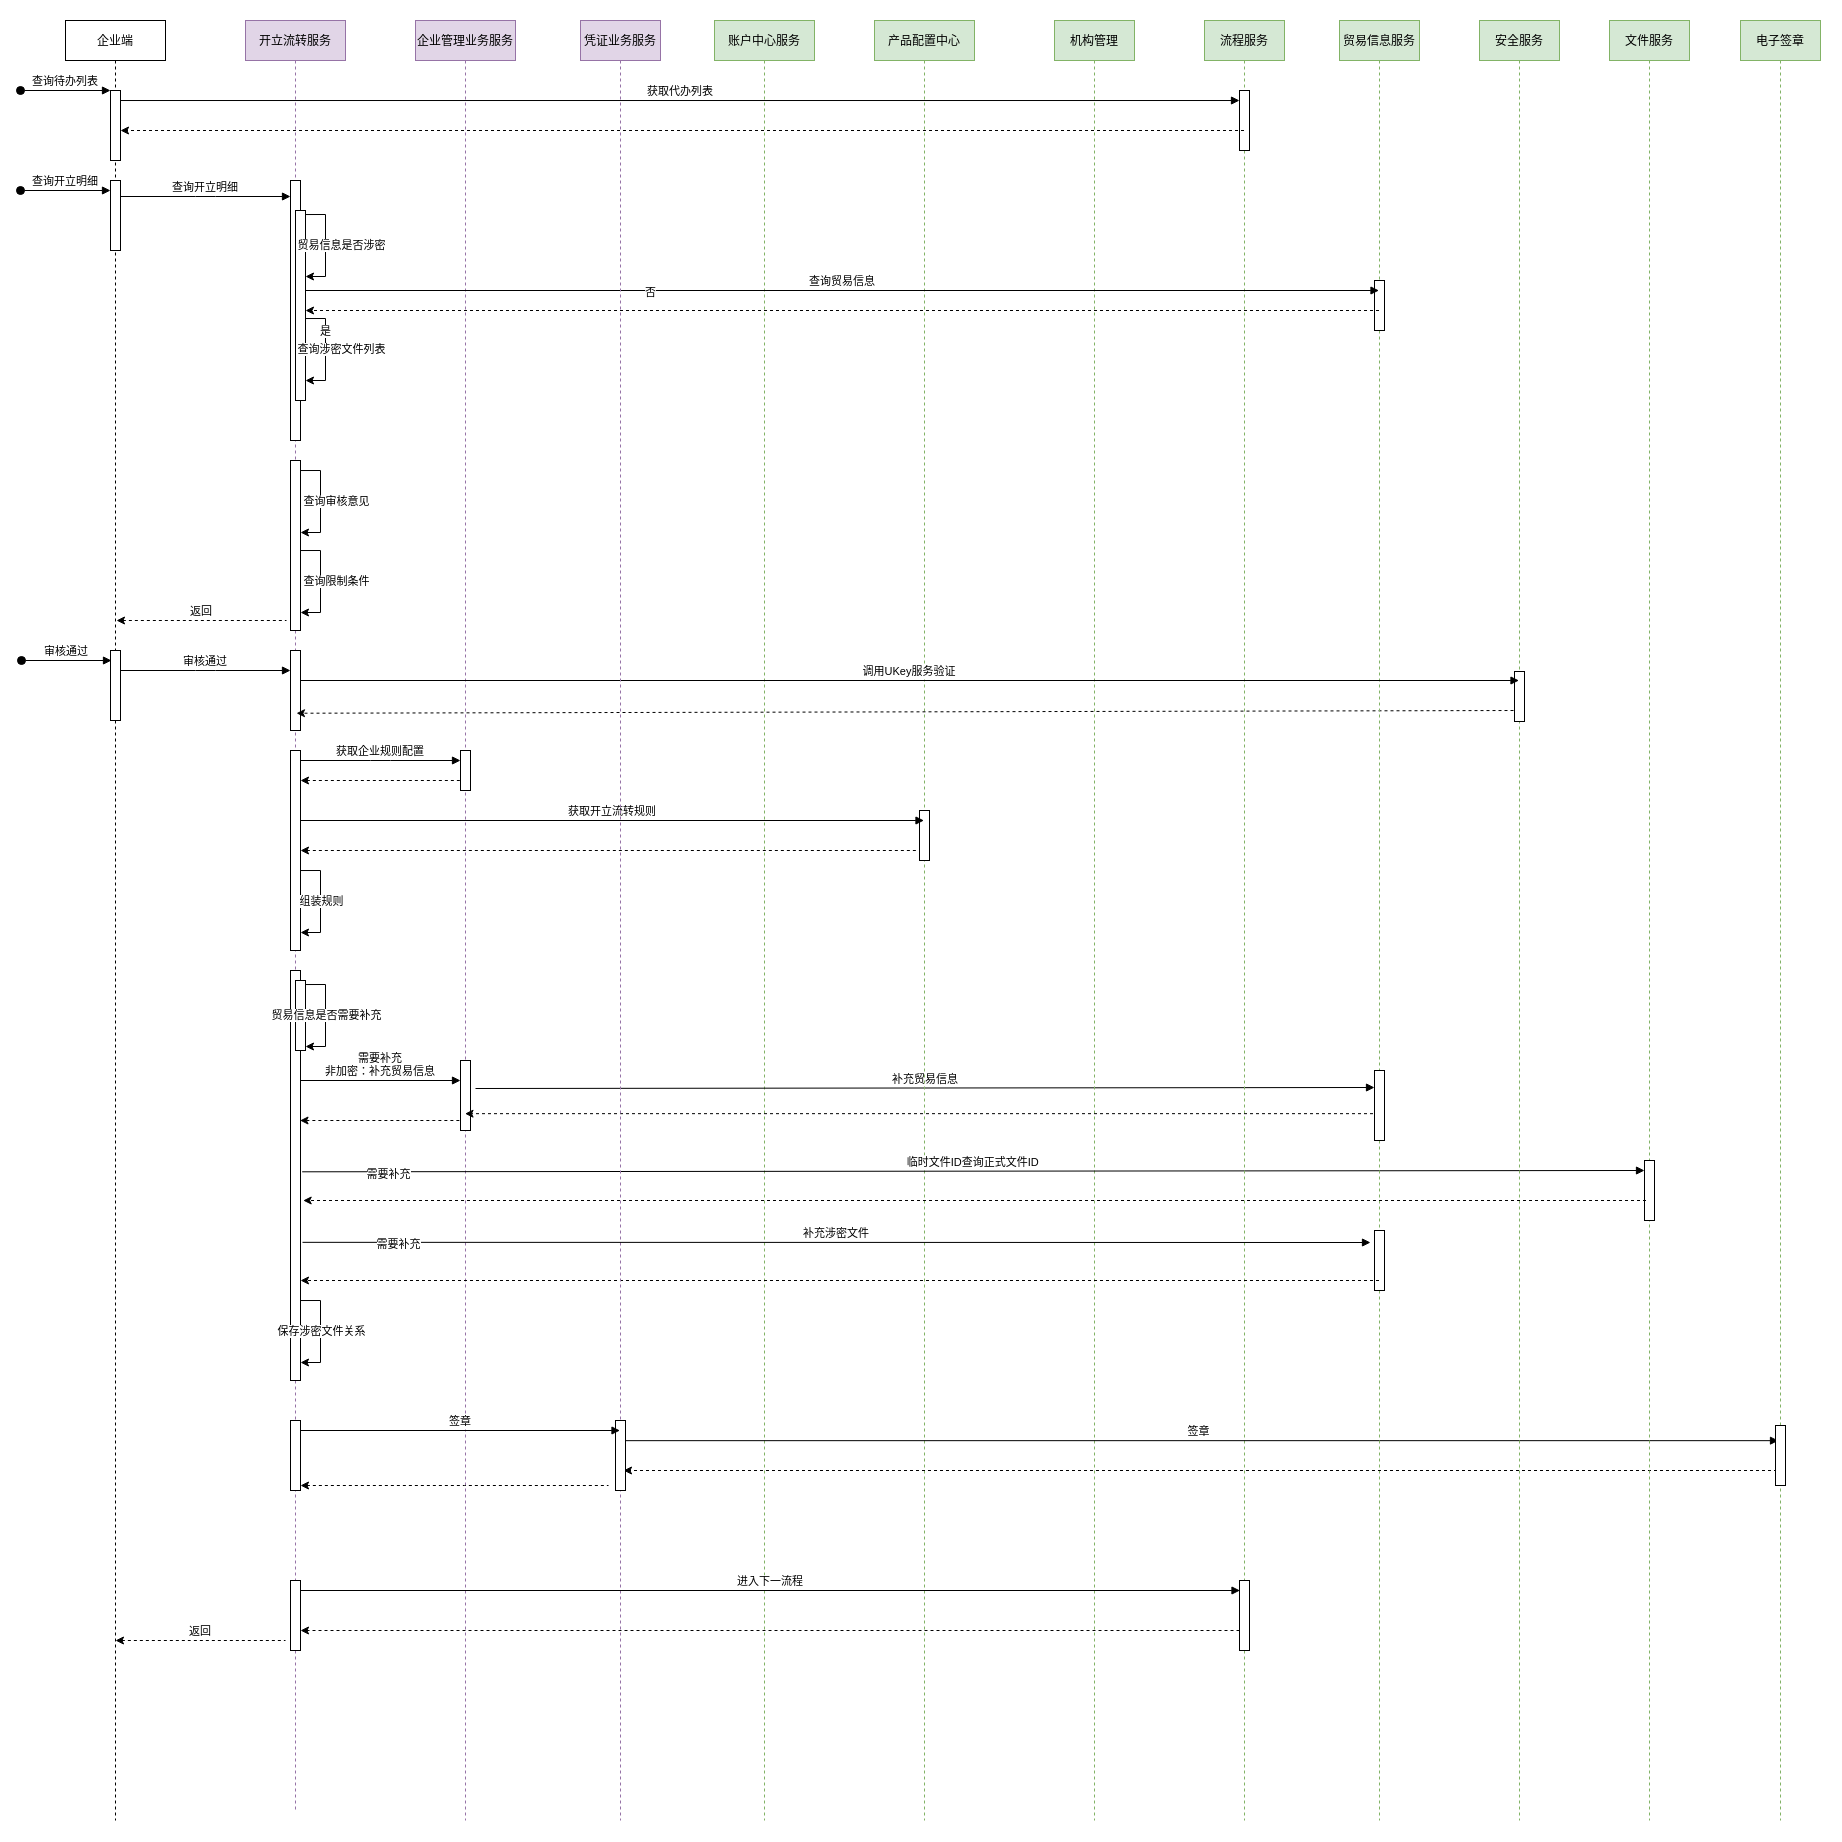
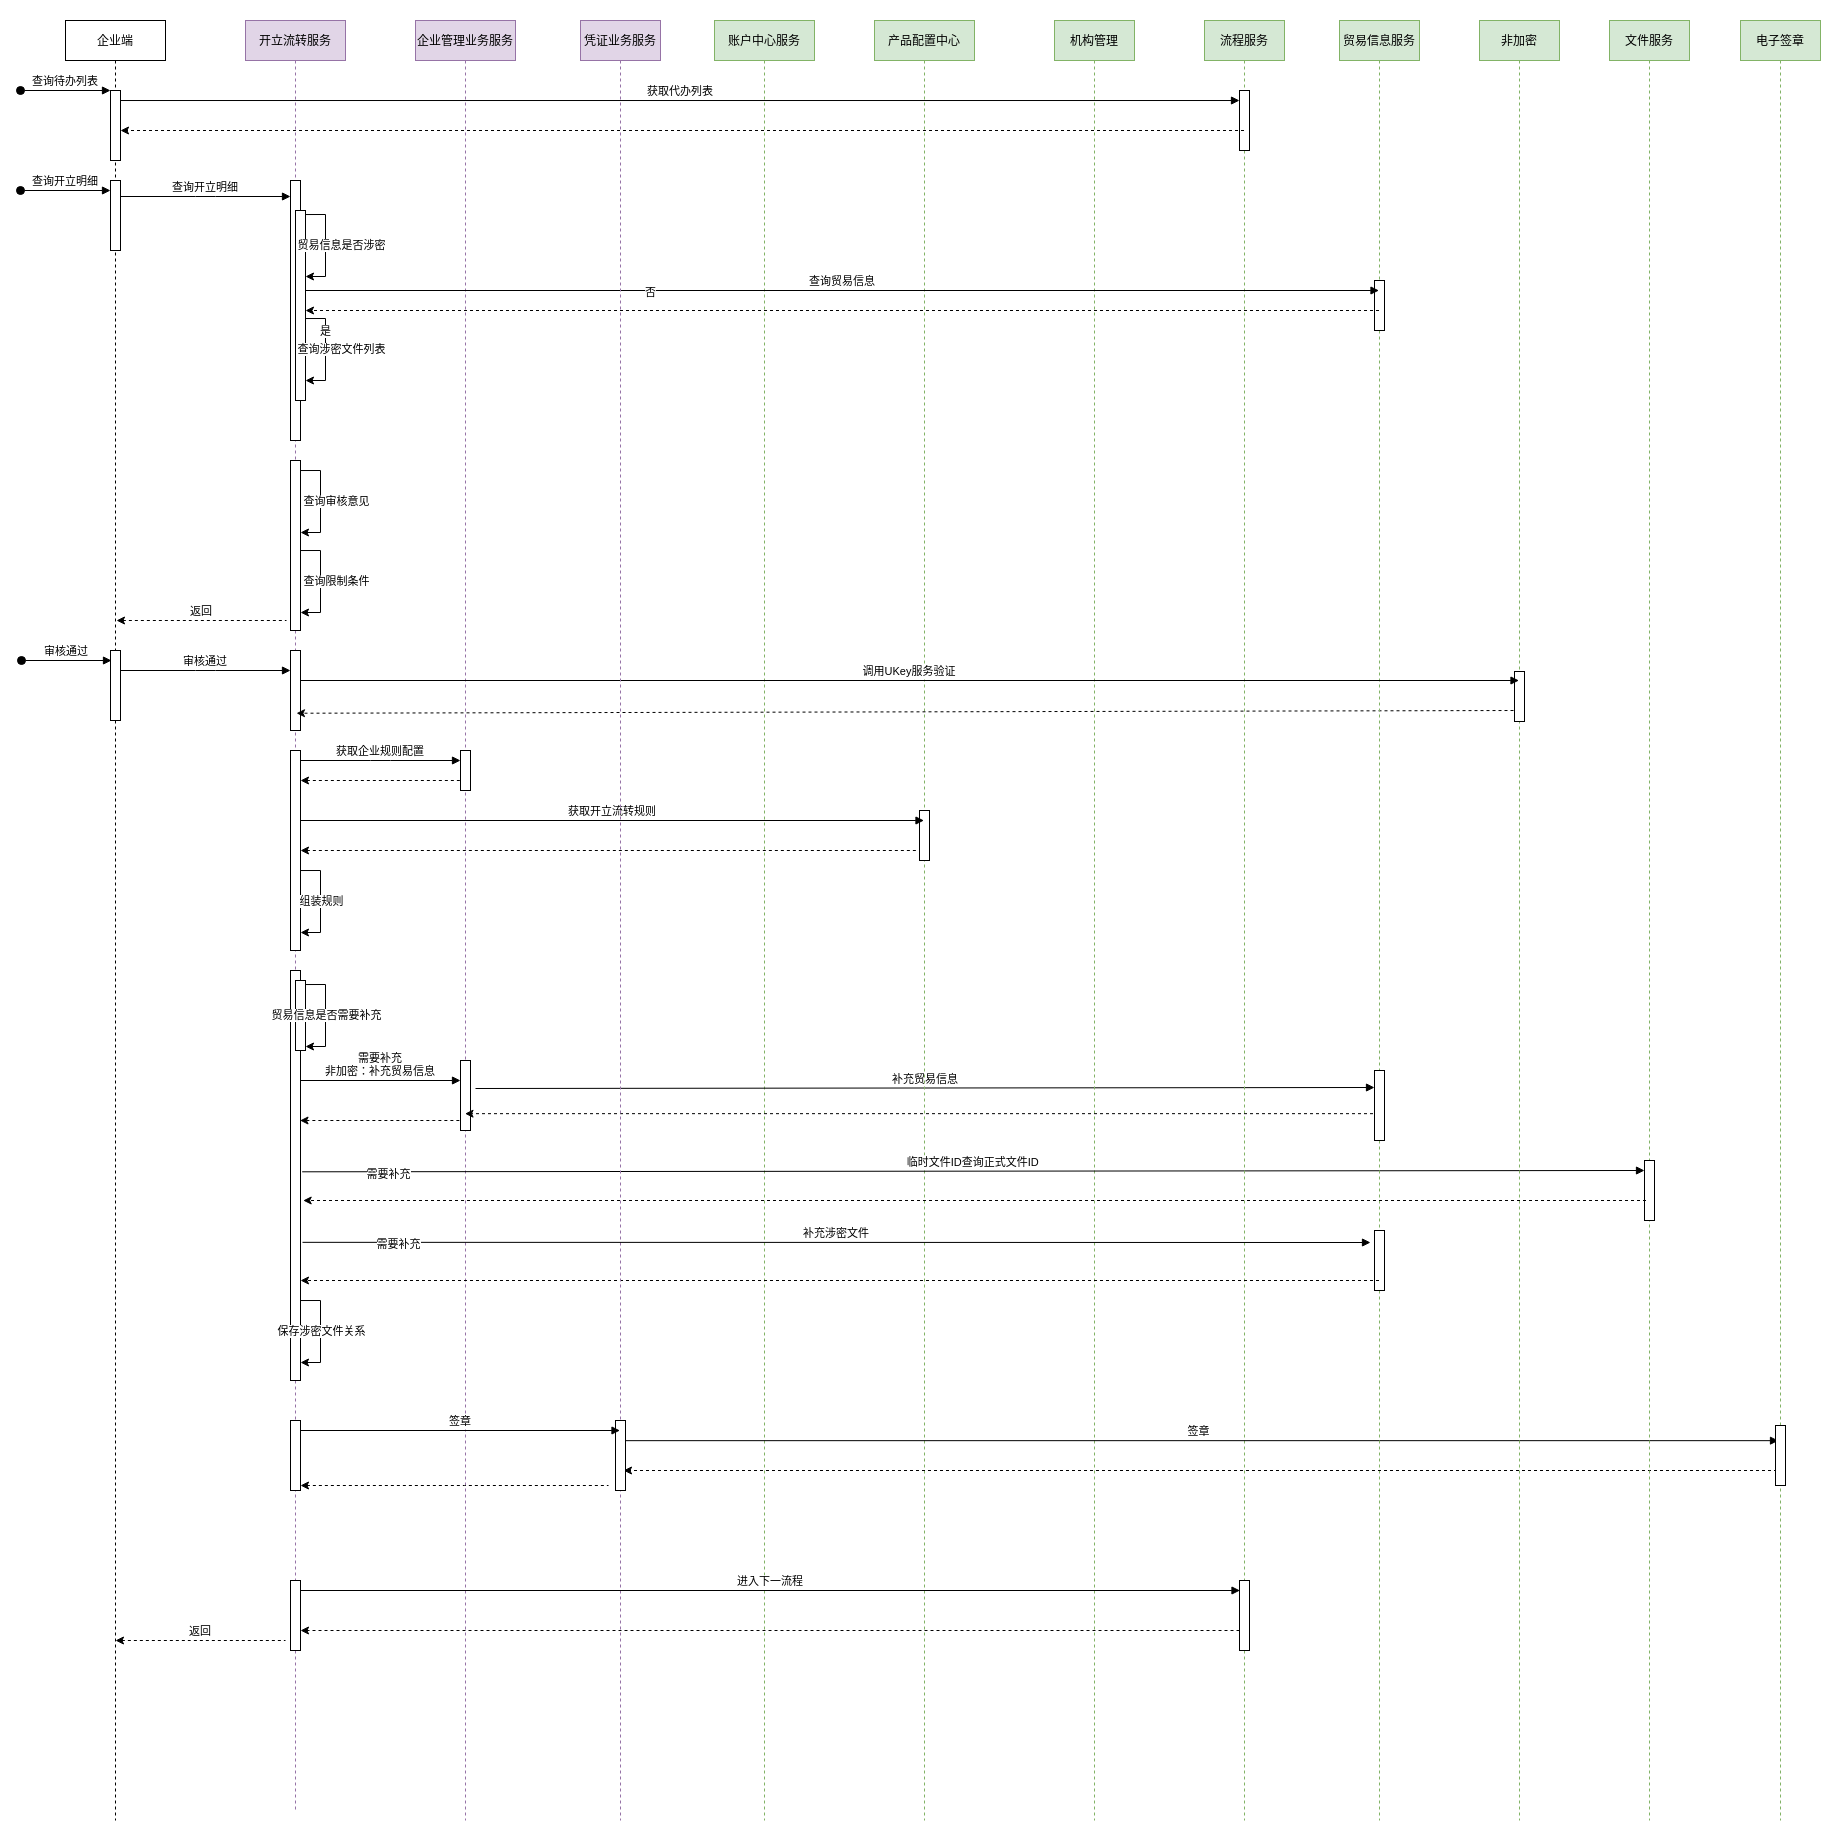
- <mxCell id="63" value="安全服务" style="shape=umlLifeline;perimeter=lifelinePerimeter;container=1;collapsible=0;recursiveResize=0;rounded=0;shadow=0;strokeWidth=1;fillColor=#d5e8d4;strokeColor=#82b366;" vertex="1" parent="1"><mxGeometry x="1479" y="20" width="80" height="1800" as="geometry" /></mxCell>
+ <mxCell id="63" value="非加密" style="shape=umlLifeline;perimeter=lifelinePerimeter;container=1;collapsible=0;recursiveResize=0;rounded=0;shadow=0;strokeWidth=1;fillColor=#d5e8d4;strokeColor=#82b366;" vertex="1" parent="1"><mxGeometry x="1479" y="20" width="80" height="1800" as="geometry" /></mxCell>
